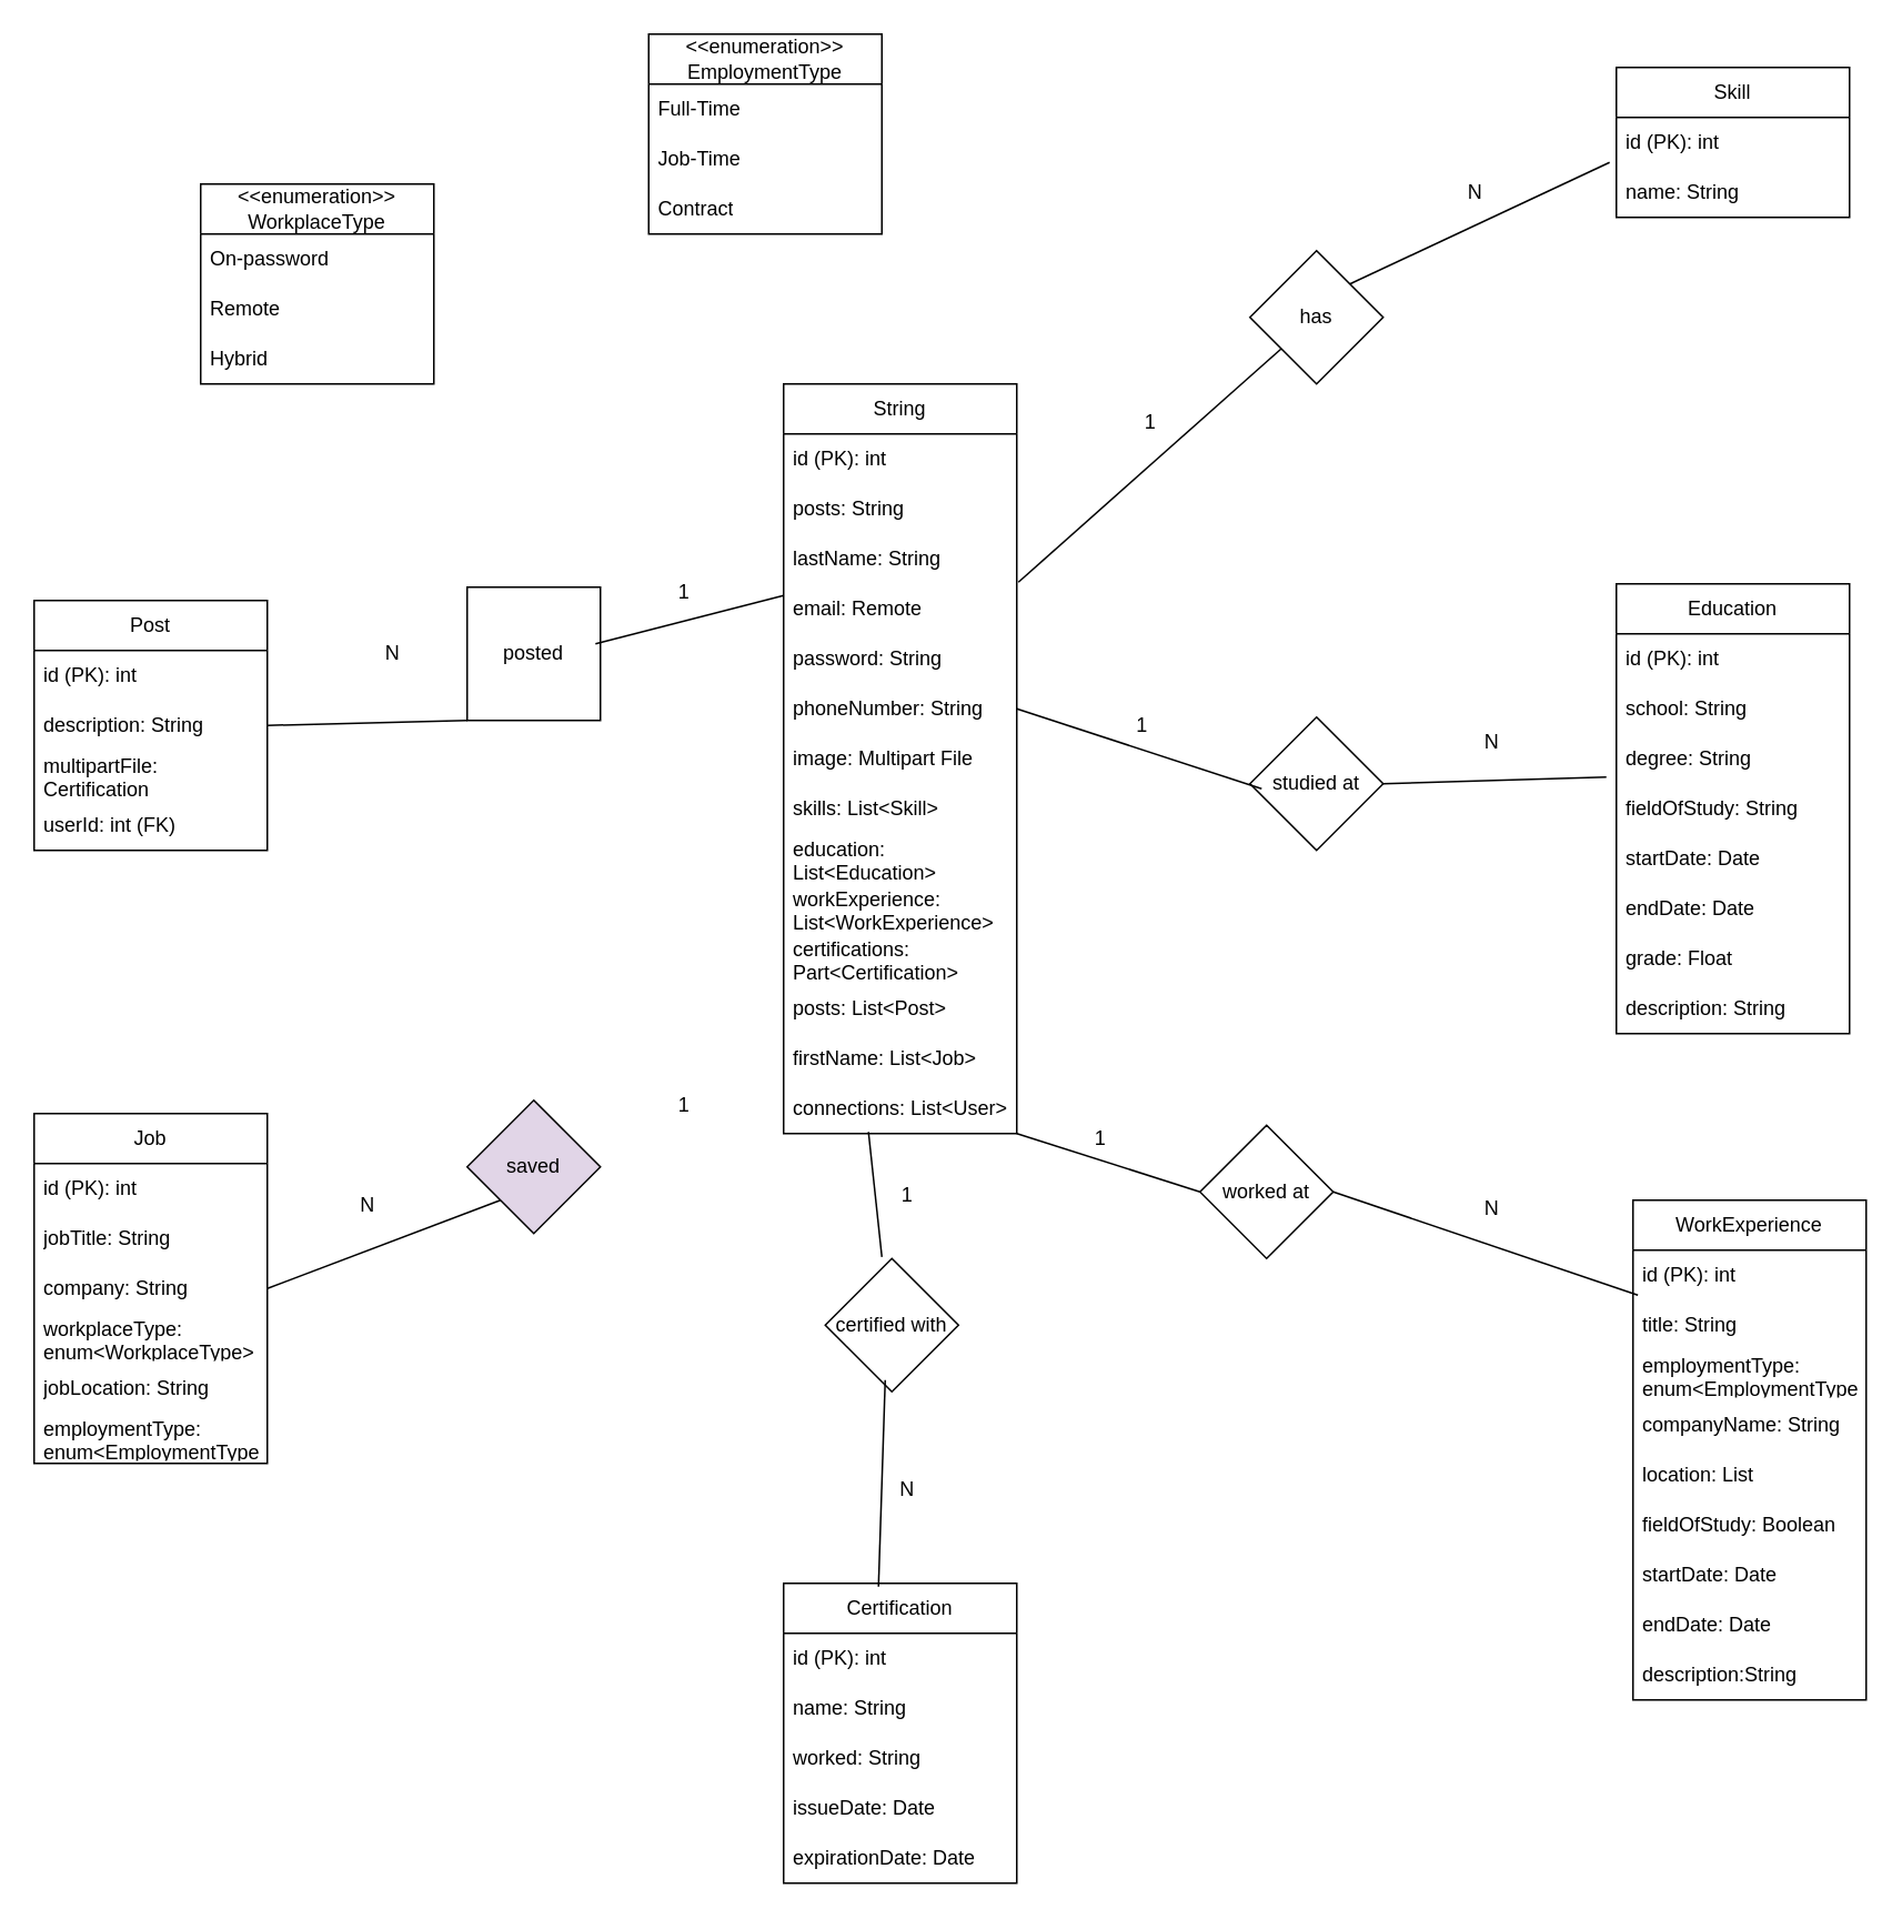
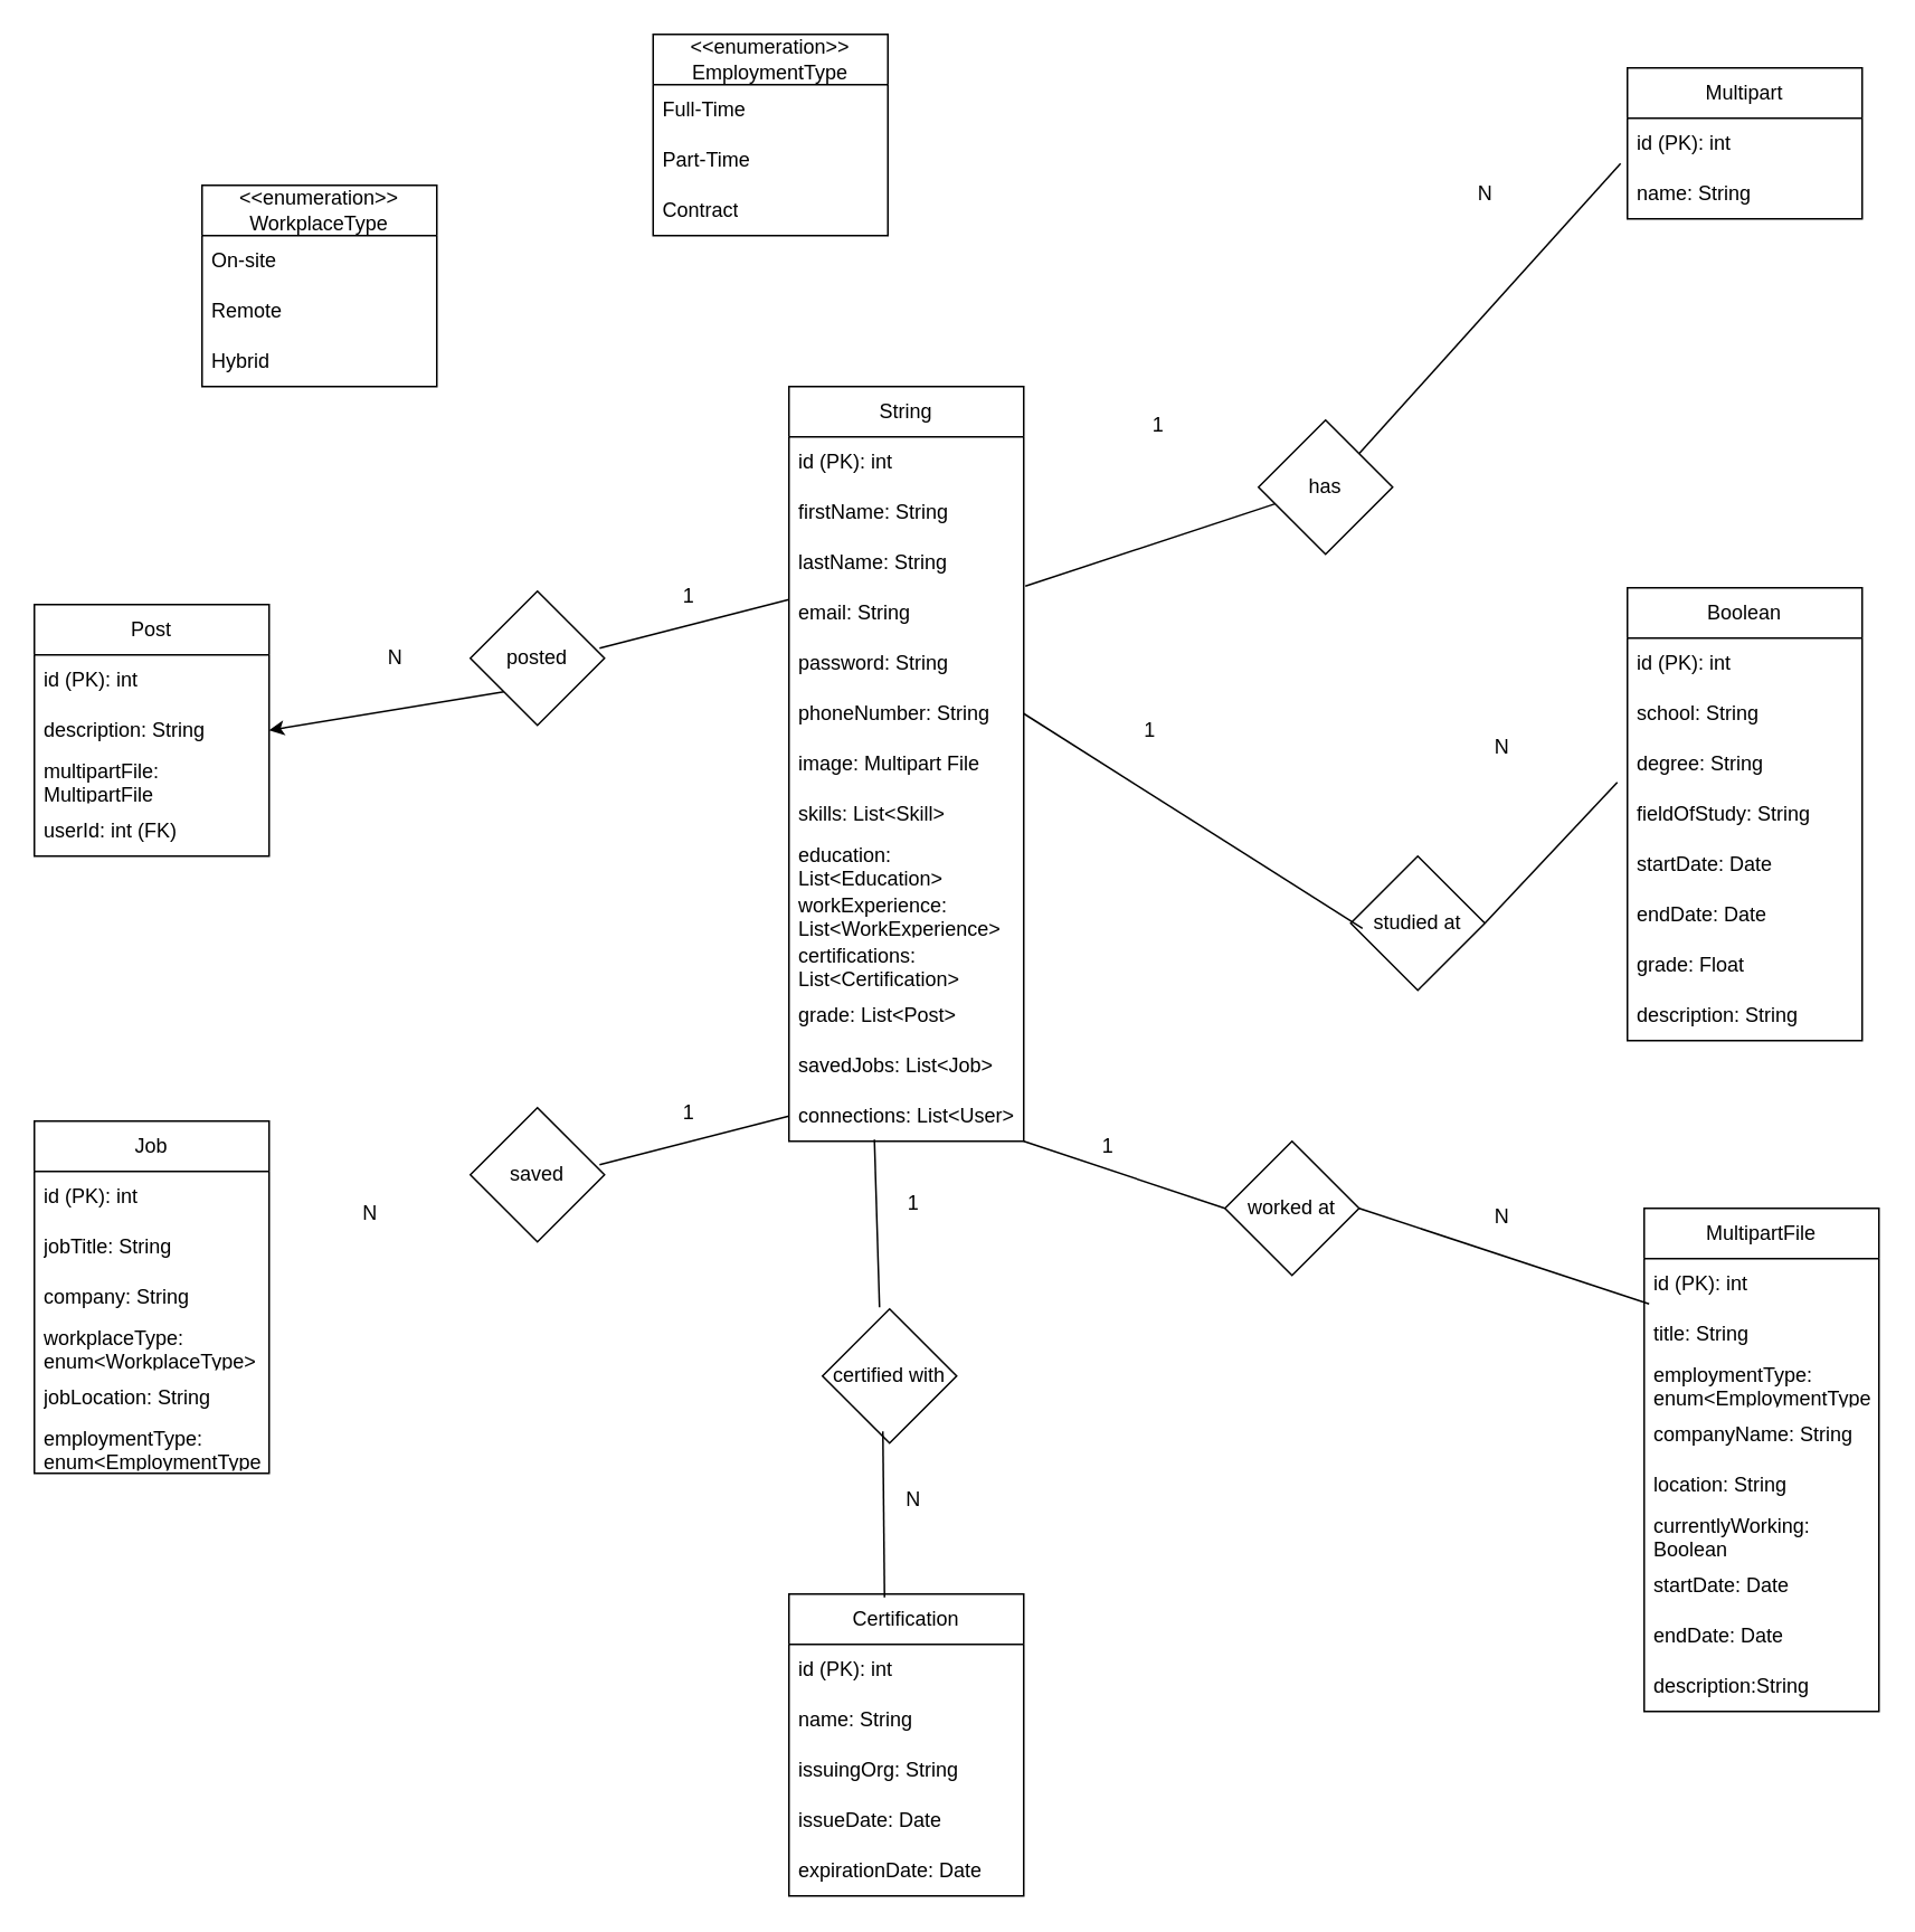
- <mxCell id="18" value="Skill" style="swimlane;fontStyle=0;childLayout=stackLayout;horizontal=1;startSize=30;horizontalStack=0;resizeParent=1;resizeParentMax=0;resizeLast=0;collapsible=1;marginBottom=0;whiteSpace=wrap;html=1;" parent="1" vertex="1"><mxGeometry x="970" y="40" width="140" height="90" as="geometry" /></mxCell>
+ <mxCell id="18" value="Multipart" style="swimlane;fontStyle=0;childLayout=stackLayout;horizontal=1;startSize=30;horizontalStack=0;resizeParent=1;resizeParentMax=0;resizeLast=0;collapsible=1;marginBottom=0;whiteSpace=wrap;html=1;" parent="1" vertex="1"><mxGeometry x="970" y="40" width="140" height="90" as="geometry" /></mxCell>
- <mxCell id="89" value="Job-Time" style="text;strokeColor=none;fillColor=none;align=left;verticalAlign=middle;spacingLeft=4;spacingRight=4;overflow=hidden;points=[[0,0.5],[1,0.5]];portConstraint=eastwest;rotatable=0;whiteSpace=wrap;html=1;" parent="87" vertex="1"><mxGeometry y="60" width="140" height="30" as="geometry" /></mxCell>
+ <mxCell id="89" value="Part-Time" style="text;strokeColor=none;fillColor=none;align=left;verticalAlign=middle;spacingLeft=4;spacingRight=4;overflow=hidden;points=[[0,0.5],[1,0.5]];portConstraint=eastwest;rotatable=0;whiteSpace=wrap;html=1;" parent="87" vertex="1"><mxGeometry y="60" width="140" height="30" as="geometry" /></mxCell>
- <mxCell id="92" value="On-password" style="text;strokeColor=none;fillColor=none;align=left;verticalAlign=middle;spacingLeft=4;spacingRight=4;overflow=hidden;points=[[0,0.5],[1,0.5]];portConstraint=eastwest;rotatable=0;whiteSpace=wrap;html=1;" parent="91" vertex="1"><mxGeometry y="30" width="140" height="30" as="geometry" /></mxCell>
+ <mxCell id="92" value="On-site" style="text;strokeColor=none;fillColor=none;align=left;verticalAlign=middle;spacingLeft=4;spacingRight=4;overflow=hidden;points=[[0,0.5],[1,0.5]];portConstraint=eastwest;rotatable=0;whiteSpace=wrap;html=1;" parent="91" vertex="1"><mxGeometry y="30" width="140" height="30" as="geometry" /></mxCell>
- <mxCell id="17" value="has" style="rhombus;whiteSpace=wrap;html=1;" parent="1" vertex="1"><mxGeometry x="750" y="150" width="80" height="80" as="geometry" /></mxCell>
+ <mxCell id="17" value="has" style="rhombus;whiteSpace=wrap;html=1;" parent="1" vertex="1"><mxGeometry x="750" y="250" width="80" height="80" as="geometry" /></mxCell>
- <mxCell id="4" value="posts: String" style="text;strokeColor=none;fillColor=none;align=left;verticalAlign=middle;spacingLeft=4;spacingRight=4;overflow=hidden;points=[[0,0.5],[1,0.5]];portConstraint=eastwest;rotatable=0;whiteSpace=wrap;html=1;" parent="2" vertex="1"><mxGeometry y="60" width="140" height="30" as="geometry" /></mxCell>
+ <mxCell id="4" value="firstName: String" style="text;strokeColor=none;fillColor=none;align=left;verticalAlign=middle;spacingLeft=4;spacingRight=4;overflow=hidden;points=[[0,0.5],[1,0.5]];portConstraint=eastwest;rotatable=0;whiteSpace=wrap;html=1;" parent="2" vertex="1"><mxGeometry y="60" width="140" height="30" as="geometry" /></mxCell>
- <mxCell id="6" value="email: Remote" style="text;strokeColor=none;fillColor=none;align=left;verticalAlign=middle;spacingLeft=4;spacingRight=4;overflow=hidden;points=[[0,0.5],[1,0.5]];portConstraint=eastwest;rotatable=0;whiteSpace=wrap;html=1;" parent="2" vertex="1"><mxGeometry y="120" width="140" height="30" as="geometry" /></mxCell>
+ <mxCell id="6" value="email: String" style="text;strokeColor=none;fillColor=none;align=left;verticalAlign=middle;spacingLeft=4;spacingRight=4;overflow=hidden;points=[[0,0.5],[1,0.5]];portConstraint=eastwest;rotatable=0;whiteSpace=wrap;html=1;" parent="2" vertex="1"><mxGeometry y="120" width="140" height="30" as="geometry" /></mxCell>
- <mxCell id="25" value="Education" style="swimlane;fontStyle=0;childLayout=stackLayout;horizontal=1;startSize=30;horizontalStack=0;resizeParent=1;resizeParentMax=0;resizeLast=0;collapsible=1;marginBottom=0;whiteSpace=wrap;html=1;" parent="1" vertex="1"><mxGeometry x="970" y="350" width="140" height="270" as="geometry" /></mxCell>
+ <mxCell id="25" value="Boolean" style="swimlane;fontStyle=0;childLayout=stackLayout;horizontal=1;startSize=30;horizontalStack=0;resizeParent=1;resizeParentMax=0;resizeLast=0;collapsible=1;marginBottom=0;whiteSpace=wrap;html=1;" parent="1" vertex="1"><mxGeometry x="970" y="350" width="140" height="270" as="geometry" /></mxCell>
- <mxCell id="82" value="posted" style="whiteSpace=wrap;html=1;rounded=0;" parent="1" vertex="1"><mxGeometry x="280" y="352" width="80" height="80" as="geometry" /></mxCell>
+ <mxCell id="82" value="posted" style="rhombus;whiteSpace=wrap;html=1;" parent="1" vertex="1"><mxGeometry x="280" y="352" width="80" height="80" as="geometry" /></mxCell>
- <mxCell id="84" value="" style="endArrow=none;html=1;rounded=0;exitX=0;exitY=1;exitDx=0;exitDy=0;entryX=1;entryY=0.5;entryDx=0;entryDy=0;" parent="1" source="82" target="77" edge="1"><mxGeometry width="50" height="50" relative="1" as="geometry"><mxPoint x="293" y="432" as="sourcePoint" /><mxPoint x="180" y="461" as="targetPoint" /></mxGeometry></mxCell>
+ <mxCell id="84" value="" style="endArrow=classic;html=1;rounded=0;exitX=0;exitY=1;exitDx=0;exitDy=0;entryX=1;entryY=0.5;entryDx=0;entryDy=0;" parent="1" source="82" target="77" edge="1"><mxGeometry width="50" height="50" relative="1" as="geometry"><mxPoint x="293" y="432" as="sourcePoint" /><mxPoint x="180" y="461" as="targetPoint" /></mxGeometry></mxCell>
- <mxCell id="80" value="multipartFile: Certification" style="text;strokeColor=none;fillColor=none;align=left;verticalAlign=middle;spacingLeft=4;spacingRight=4;overflow=hidden;points=[[0,0.5],[1,0.5]];portConstraint=eastwest;rotatable=0;whiteSpace=wrap;html=1;" parent="77" vertex="1"><mxGeometry y="90" width="140" height="30" as="geometry" /></mxCell>
+ <mxCell id="80" value="multipartFile: MultipartFile" style="text;strokeColor=none;fillColor=none;align=left;verticalAlign=middle;spacingLeft=4;spacingRight=4;overflow=hidden;points=[[0,0.5],[1,0.5]];portConstraint=eastwest;rotatable=0;whiteSpace=wrap;html=1;" parent="77" vertex="1"><mxGeometry y="90" width="140" height="30" as="geometry" /></mxCell>
- <mxCell id="34" value="studied at" style="rhombus;whiteSpace=wrap;html=1;" parent="1" vertex="1"><mxGeometry x="750" y="430" width="80" height="80" as="geometry" /></mxCell>
+ <mxCell id="34" value="studied at" style="rhombus;whiteSpace=wrap;html=1;" parent="1" vertex="1"><mxGeometry x="805" y="510" width="80" height="80" as="geometry" /></mxCell>
- <mxCell id="13" value="certifications: Part&amp;lt;Certification&amp;gt;" style="text;strokeColor=none;fillColor=none;align=left;verticalAlign=middle;spacingLeft=4;spacingRight=4;overflow=hidden;points=[[0,0.5],[1,0.5]];portConstraint=eastwest;rotatable=0;whiteSpace=wrap;html=1;" parent="2" vertex="1"><mxGeometry y="330" width="140" height="30" as="geometry" /></mxCell>
+ <mxCell id="13" value="certifications: List&amp;lt;Certification&amp;gt;" style="text;strokeColor=none;fillColor=none;align=left;verticalAlign=middle;spacingLeft=4;spacingRight=4;overflow=hidden;points=[[0,0.5],[1,0.5]];portConstraint=eastwest;rotatable=0;whiteSpace=wrap;html=1;" parent="2" vertex="1"><mxGeometry y="330" width="140" height="30" as="geometry" /></mxCell>
- <mxCell id="14" value="posts: List&amp;lt;Post&amp;gt;" style="text;strokeColor=none;fillColor=none;align=left;verticalAlign=middle;spacingLeft=4;spacingRight=4;overflow=hidden;points=[[0,0.5],[1,0.5]];portConstraint=eastwest;rotatable=0;whiteSpace=wrap;html=1;" parent="2" vertex="1"><mxGeometry y="360" width="140" height="30" as="geometry" /></mxCell>
+ <mxCell id="14" value="grade: List&amp;lt;Post&amp;gt;" style="text;strokeColor=none;fillColor=none;align=left;verticalAlign=middle;spacingLeft=4;spacingRight=4;overflow=hidden;points=[[0,0.5],[1,0.5]];portConstraint=eastwest;rotatable=0;whiteSpace=wrap;html=1;" parent="2" vertex="1"><mxGeometry y="360" width="140" height="30" as="geometry" /></mxCell>
- <mxCell id="15" value="firstName: List&amp;lt;Job&amp;gt;" style="text;strokeColor=none;fillColor=none;align=left;verticalAlign=middle;spacingLeft=4;spacingRight=4;overflow=hidden;points=[[0,0.5],[1,0.5]];portConstraint=eastwest;rotatable=0;whiteSpace=wrap;html=1;" parent="2" vertex="1"><mxGeometry y="390" width="140" height="30" as="geometry" /></mxCell>
+ <mxCell id="15" value="savedJobs: List&amp;lt;Job&amp;gt;" style="text;strokeColor=none;fillColor=none;align=left;verticalAlign=middle;spacingLeft=4;spacingRight=4;overflow=hidden;points=[[0,0.5],[1,0.5]];portConstraint=eastwest;rotatable=0;whiteSpace=wrap;html=1;" parent="2" vertex="1"><mxGeometry y="390" width="140" height="30" as="geometry" /></mxCell>
+ <mxCell id="73" value="" style="endArrow=none;html=1;rounded=0;exitX=0;exitY=0.5;exitDx=0;exitDy=0;entryX=0.963;entryY=0.425;entryDx=0;entryDy=0;entryPerimeter=0;" parent="1" source="16" target="72" edge="1"><mxGeometry width="50" height="50" relative="1" as="geometry"><mxPoint x="400" y="650" as="sourcePoint" /><mxPoint x="403" y="750" as="targetPoint" /></mxGeometry></mxCell>
- <mxCell id="72" value="saved" style="rhombus;whiteSpace=wrap;html=1;fillColor=#e1d5e7;" parent="1" vertex="1"><mxGeometry x="280" y="660" width="80" height="80" as="geometry" /></mxCell>
+ <mxCell id="72" value="saved" style="rhombus;whiteSpace=wrap;html=1;" parent="1" vertex="1"><mxGeometry x="280" y="660" width="80" height="80" as="geometry" /></mxCell>
- <mxCell id="49" value="worked at" style="rhombus;whiteSpace=wrap;html=1;" parent="1" vertex="1"><mxGeometry x="720" y="675" width="80" height="80" as="geometry" /></mxCell>
+ <mxCell id="49" value="worked at" style="rhombus;whiteSpace=wrap;html=1;" parent="1" vertex="1"><mxGeometry x="730" y="680" width="80" height="80" as="geometry" /></mxCell>
- <mxCell id="39" value="WorkExperience" style="swimlane;fontStyle=0;childLayout=stackLayout;horizontal=1;startSize=30;horizontalStack=0;resizeParent=1;resizeParentMax=0;resizeLast=0;collapsible=1;marginBottom=0;whiteSpace=wrap;html=1;" parent="1" vertex="1"><mxGeometry x="980" y="720" width="140" height="300" as="geometry" /></mxCell>
+ <mxCell id="39" value="MultipartFile" style="swimlane;fontStyle=0;childLayout=stackLayout;horizontal=1;startSize=30;horizontalStack=0;resizeParent=1;resizeParentMax=0;resizeLast=0;collapsible=1;marginBottom=0;whiteSpace=wrap;html=1;" parent="1" vertex="1"><mxGeometry x="980" y="720" width="140" height="300" as="geometry" /></mxCell>
- <mxCell id="74" value="" style="endArrow=none;html=1;rounded=0;exitX=0;exitY=1;exitDx=0;exitDy=0;entryX=1;entryY=0.5;entryDx=0;entryDy=0;" parent="1" source="72" target="54" edge="1"><mxGeometry width="50" height="50" relative="1" as="geometry"><mxPoint x="293" y="740" as="sourcePoint" /><mxPoint x="180" y="769" as="targetPoint" /></mxGeometry></mxCell>
- <mxCell id="67" value="certified with" style="rhombus;whiteSpace=wrap;html=1;" parent="1" vertex="1"><mxGeometry x="495" y="755" width="80" height="80" as="geometry" /></mxCell>
+ <mxCell id="67" value="certified with" style="rhombus;whiteSpace=wrap;html=1;" parent="1" vertex="1"><mxGeometry x="490" y="780" width="80" height="80" as="geometry" /></mxCell>
- <mxCell id="44" value="location: List" style="text;strokeColor=none;fillColor=none;align=left;verticalAlign=middle;spacingLeft=4;spacingRight=4;overflow=hidden;points=[[0,0.5],[1,0.5]];portConstraint=eastwest;rotatable=0;whiteSpace=wrap;html=1;" parent="39" vertex="1"><mxGeometry y="150" width="140" height="30" as="geometry" /></mxCell>
+ <mxCell id="44" value="location: String" style="text;strokeColor=none;fillColor=none;align=left;verticalAlign=middle;spacingLeft=4;spacingRight=4;overflow=hidden;points=[[0,0.5],[1,0.5]];portConstraint=eastwest;rotatable=0;whiteSpace=wrap;html=1;" parent="39" vertex="1"><mxGeometry y="150" width="140" height="30" as="geometry" /></mxCell>
- <mxCell id="45" value="fieldOfStudy: Boolean" style="text;strokeColor=none;fillColor=none;align=left;verticalAlign=middle;spacingLeft=4;spacingRight=4;overflow=hidden;points=[[0,0.5],[1,0.5]];portConstraint=eastwest;rotatable=0;whiteSpace=wrap;html=1;" parent="39" vertex="1"><mxGeometry y="180" width="140" height="30" as="geometry" /></mxCell>
+ <mxCell id="45" value="currentlyWorking: Boolean" style="text;strokeColor=none;fillColor=none;align=left;verticalAlign=middle;spacingLeft=4;spacingRight=4;overflow=hidden;points=[[0,0.5],[1,0.5]];portConstraint=eastwest;rotatable=0;whiteSpace=wrap;html=1;" parent="39" vertex="1"><mxGeometry y="180" width="140" height="30" as="geometry" /></mxCell>
- <mxCell id="64" value="worked: String" style="text;strokeColor=none;fillColor=none;align=left;verticalAlign=middle;spacingLeft=4;spacingRight=4;overflow=hidden;points=[[0,0.5],[1,0.5]];portConstraint=eastwest;rotatable=0;whiteSpace=wrap;html=1;" parent="61" vertex="1"><mxGeometry y="90" width="140" height="30" as="geometry" /></mxCell>
+ <mxCell id="64" value="issuingOrg: String" style="text;strokeColor=none;fillColor=none;align=left;verticalAlign=middle;spacingLeft=4;spacingRight=4;overflow=hidden;points=[[0,0.5],[1,0.5]];portConstraint=eastwest;rotatable=0;whiteSpace=wrap;html=1;" parent="61" vertex="1"><mxGeometry y="90" width="140" height="30" as="geometry" /></mxCell>
